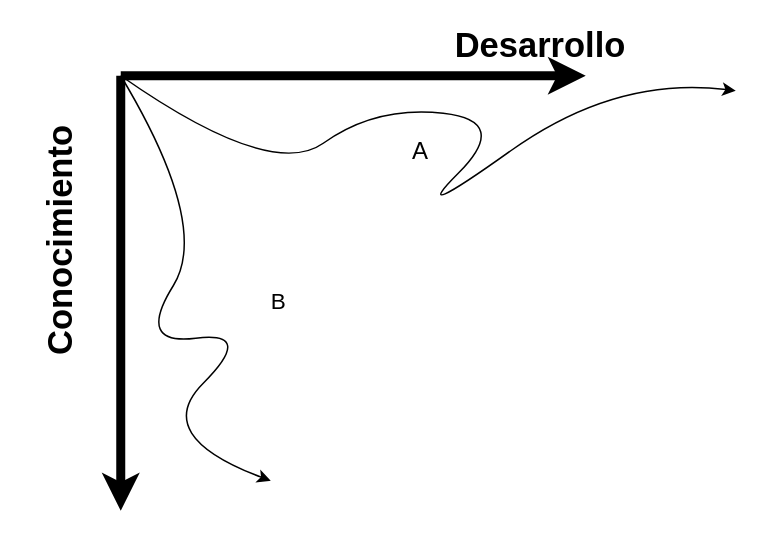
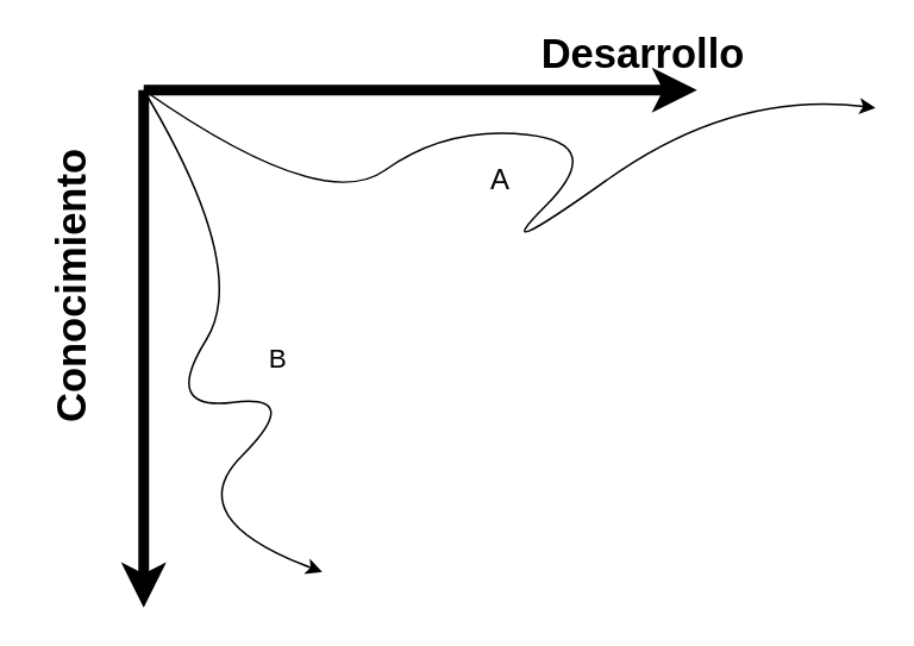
- <mxCell id="9" value="&lt;font style=&quot;font-size: 15px&quot;&gt;B&lt;/font&gt;" style="text;html=1;align=center;verticalAlign=middle;resizable=0;points=[];autosize=1;strokeColor=none;" vertex="1" parent="1"><mxGeometry x="170" y="190" width="30" height="20" as="geometry" /></mxCell>
+ <mxCell id="9" value="&lt;font style=&quot;font-size: 15px&quot;&gt;B&lt;/font&gt;" style="text;html=1;align=center;verticalAlign=middle;resizable=0;points=[];autosize=1;strokeColor=none;" vertex="1" parent="1"><mxGeometry x="140" y="190" width="30" height="20" as="geometry" /></mxCell>
